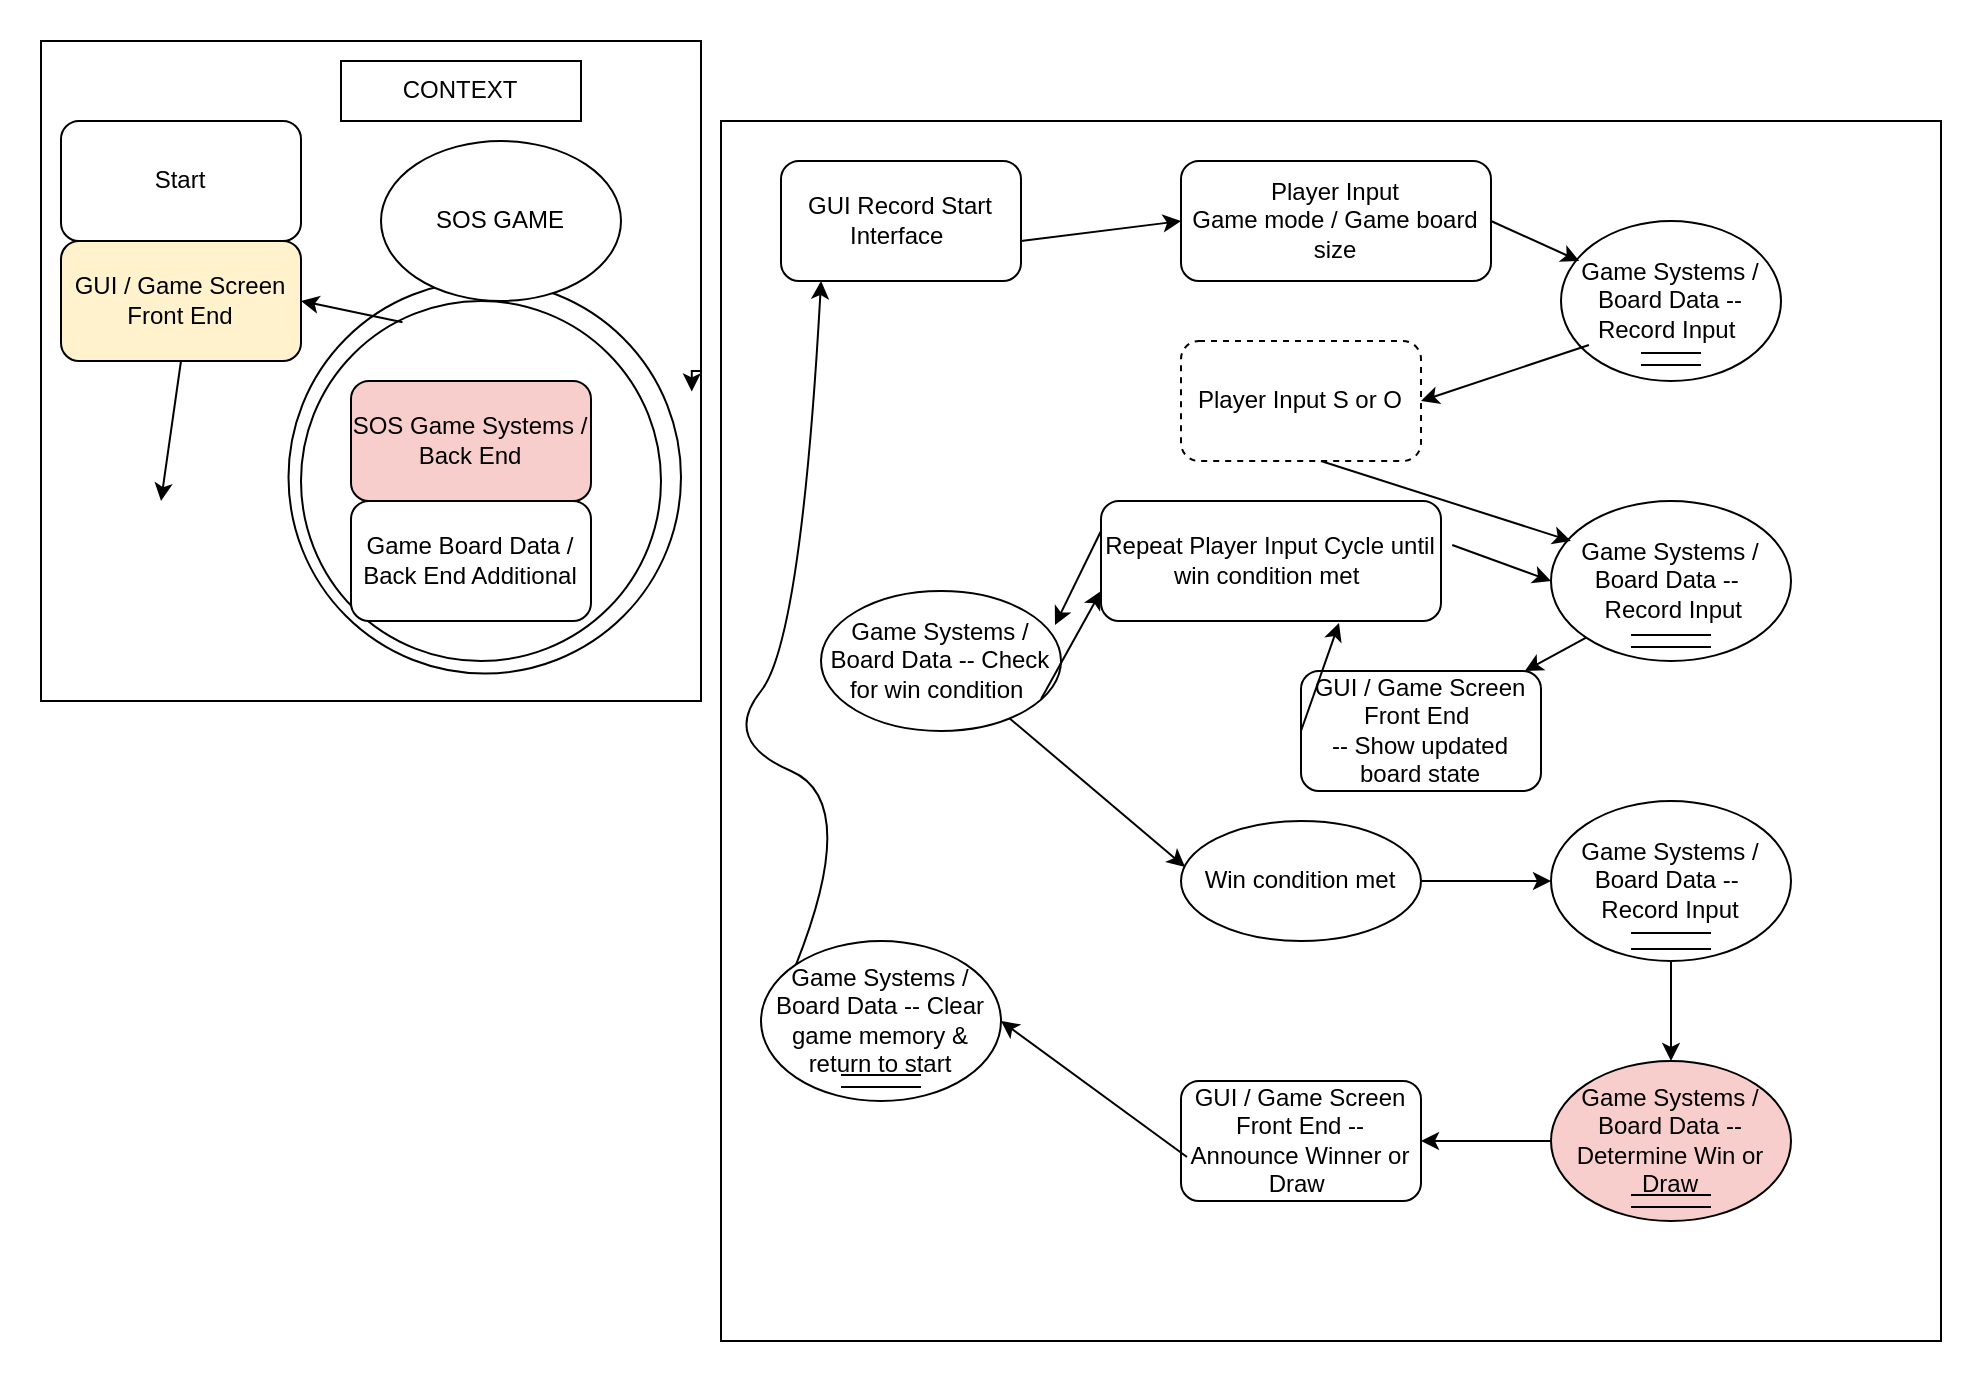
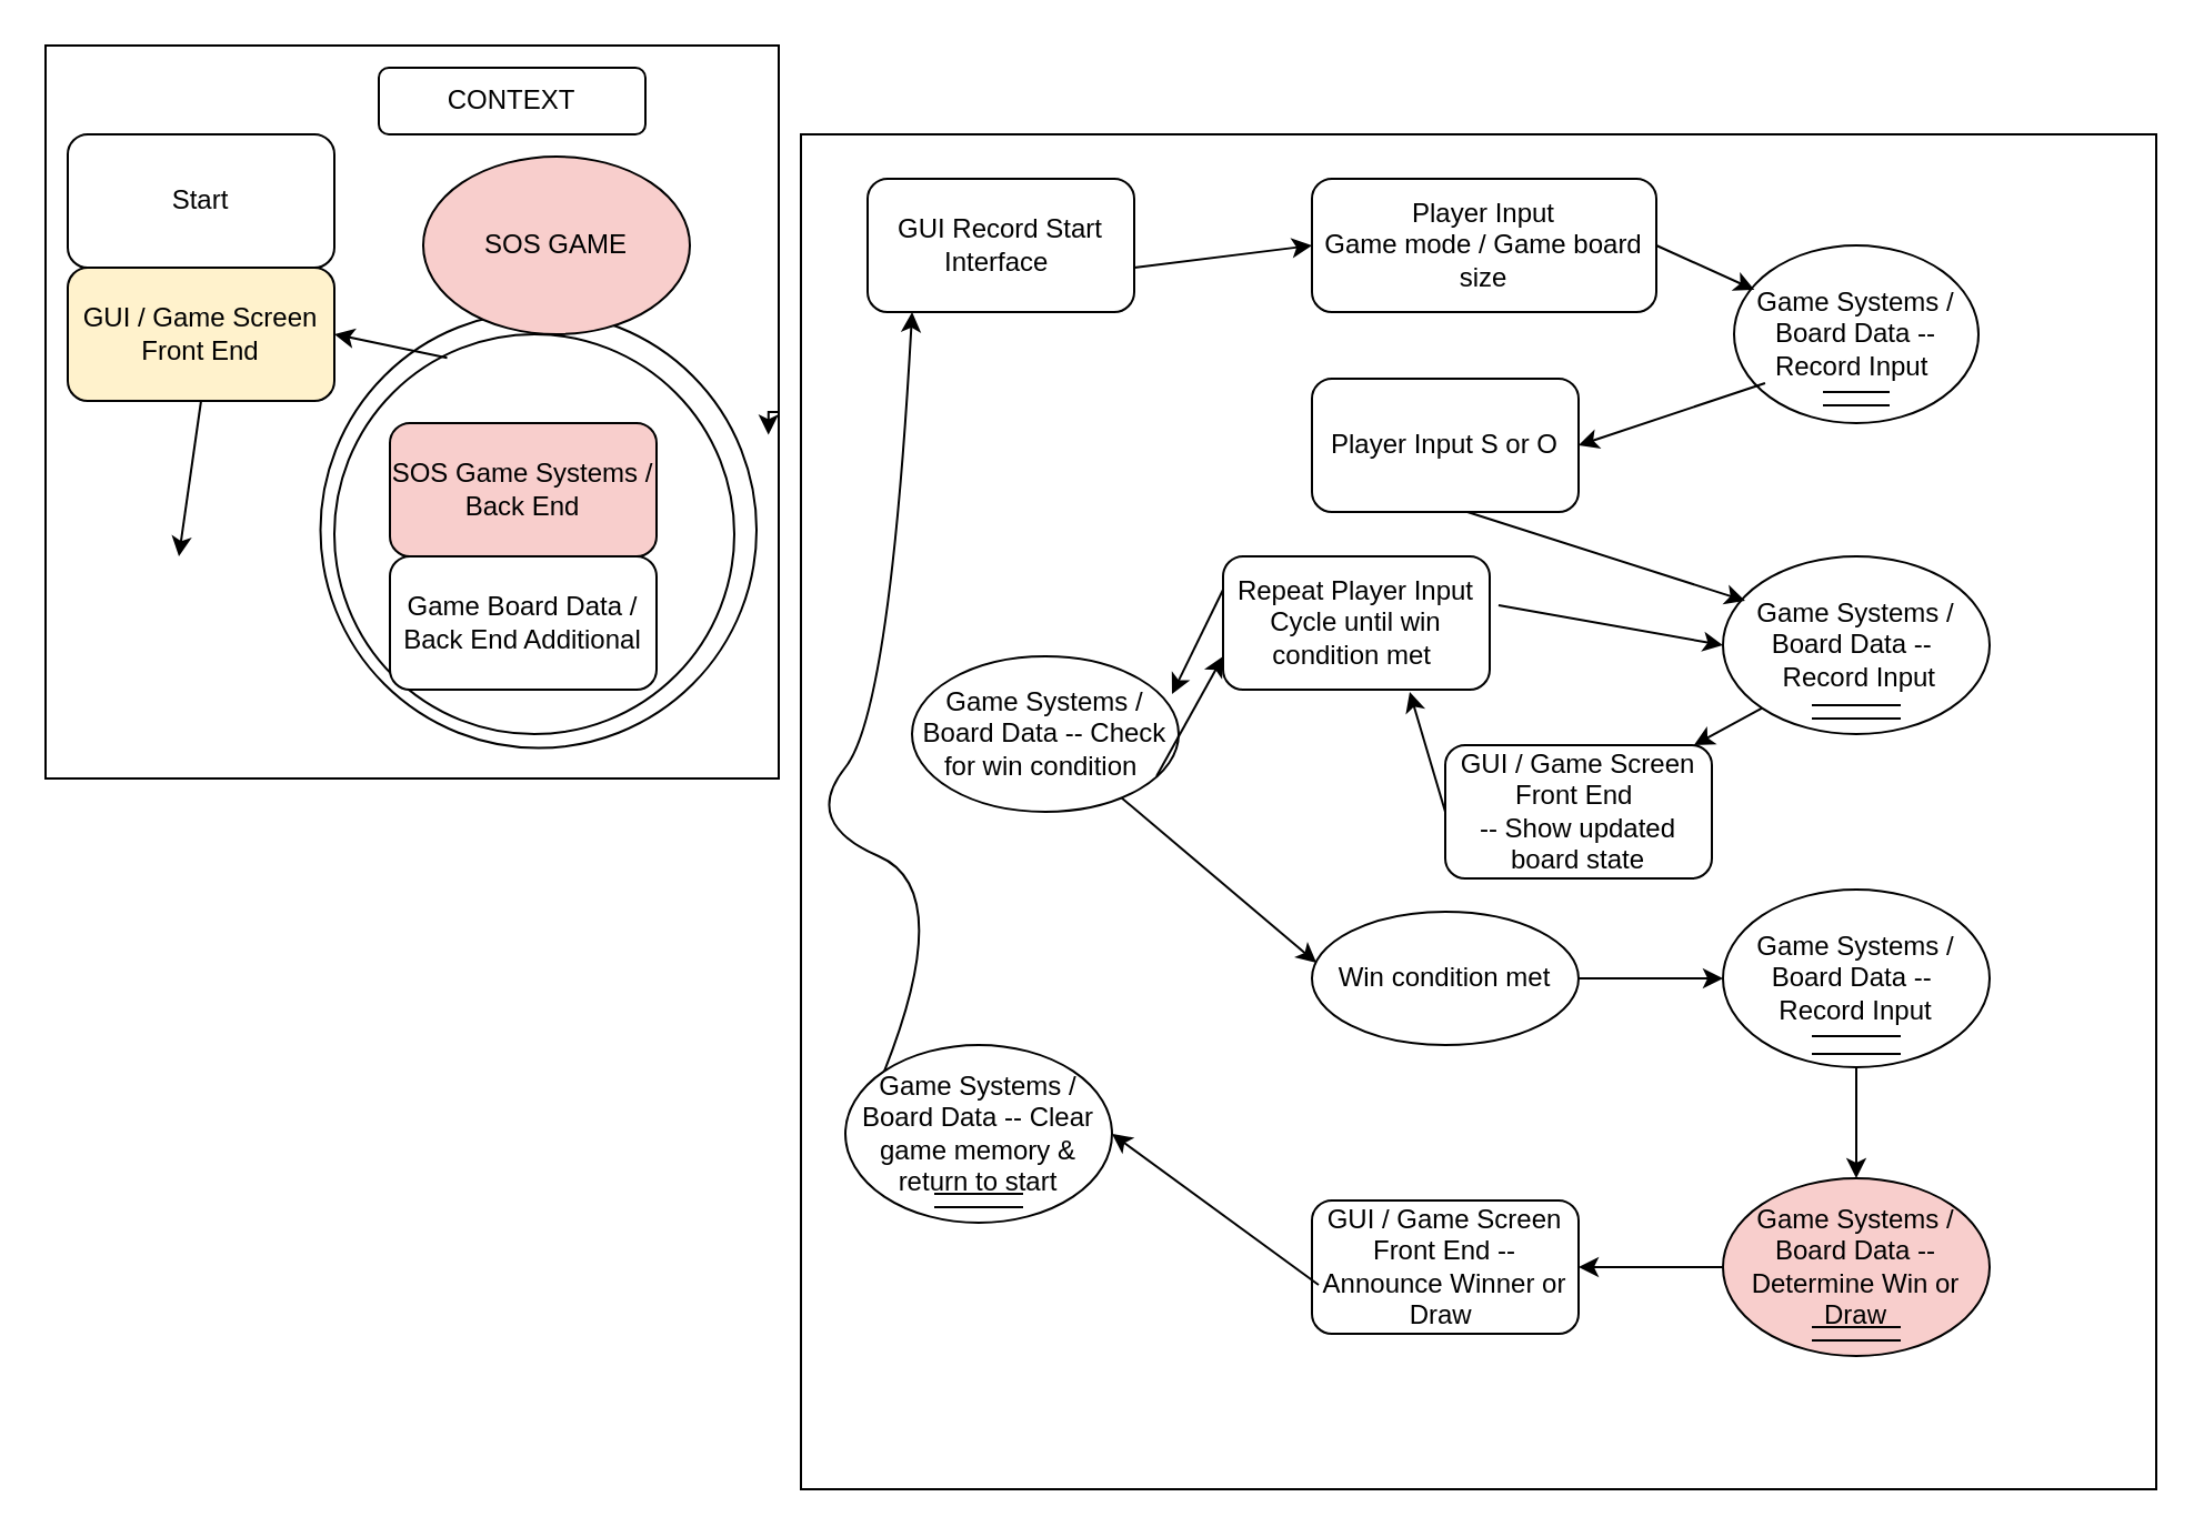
- <mxCell id="7" value="CONTEXT" style="rounded=0;whiteSpace=wrap;html=1;" vertex="1" parent="1"><mxGeometry x="170" y="30" width="120" height="30" as="geometry" /></mxCell>
+ <mxCell id="7" value="CONTEXT" style="whiteSpace=wrap;html=1;rounded=1;" vertex="1" parent="1"><mxGeometry x="170" y="30" width="120" height="30" as="geometry" /></mxCell>
- <mxCell id="11" value="SOS GAME" style="ellipse;whiteSpace=wrap;html=1;" vertex="1" parent="1"><mxGeometry x="190" y="70" width="120" height="80" as="geometry" /></mxCell>
+ <mxCell id="11" value="SOS GAME" style="ellipse;whiteSpace=wrap;html=1;fillColor=#f8cecc;" vertex="1" parent="1"><mxGeometry x="190" y="70" width="120" height="80" as="geometry" /></mxCell>
- <mxCell id="21" value="Player Input S or O" style="rounded=1;whiteSpace=wrap;html=1;dashed=1;" vertex="1" parent="1"><mxGeometry x="590" y="170" width="120" height="60" as="geometry" /></mxCell>
+ <mxCell id="21" value="Player Input S or O" style="rounded=1;whiteSpace=wrap;html=1;" vertex="1" parent="1"><mxGeometry x="590" y="170" width="120" height="60" as="geometry" /></mxCell>
- <mxCell id="24" value="Repeat Player Input Cycle until win condition met&amp;nbsp;" style="rounded=1;whiteSpace=wrap;html=1;" vertex="1" parent="1"><mxGeometry x="550" y="250" width="170" height="60" as="geometry" /></mxCell>
+ <mxCell id="24" value="Repeat Player Input Cycle until win condition met&amp;nbsp;" style="rounded=1;whiteSpace=wrap;html=1;" vertex="1" parent="1"><mxGeometry x="550" y="250" width="120" height="60" as="geometry" /></mxCell>
